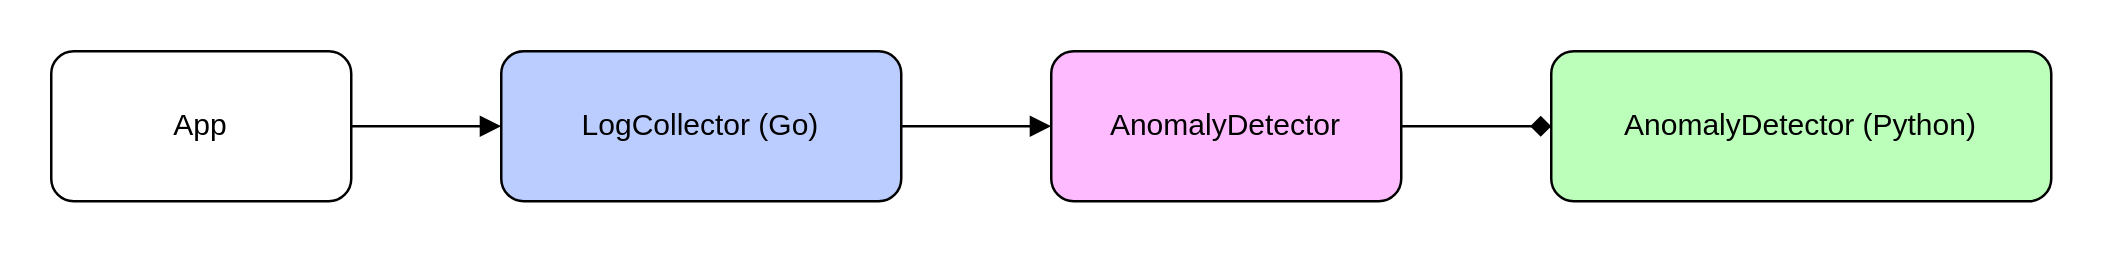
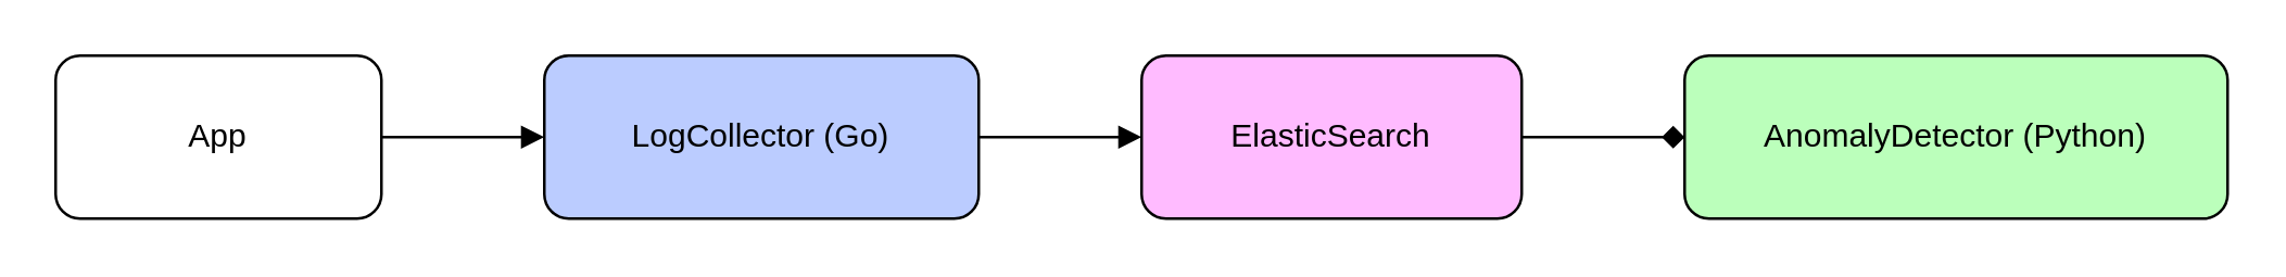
- <mxCell id="4" value="AnomalyDetector" style="rounded=1;whiteSpace=wrap;html=1;fillColor=#FFBBFF;strokeColor=#000000;" vertex="1" parent="1"><mxGeometry x="420" y="20" width="140" height="60" as="geometry" /></mxCell>
+ <mxCell id="4" value="ElasticSearch" style="rounded=1;whiteSpace=wrap;html=1;fillColor=#FFBBFF;strokeColor=#000000;" vertex="1" parent="1"><mxGeometry x="420" y="20" width="140" height="60" as="geometry" /></mxCell>
